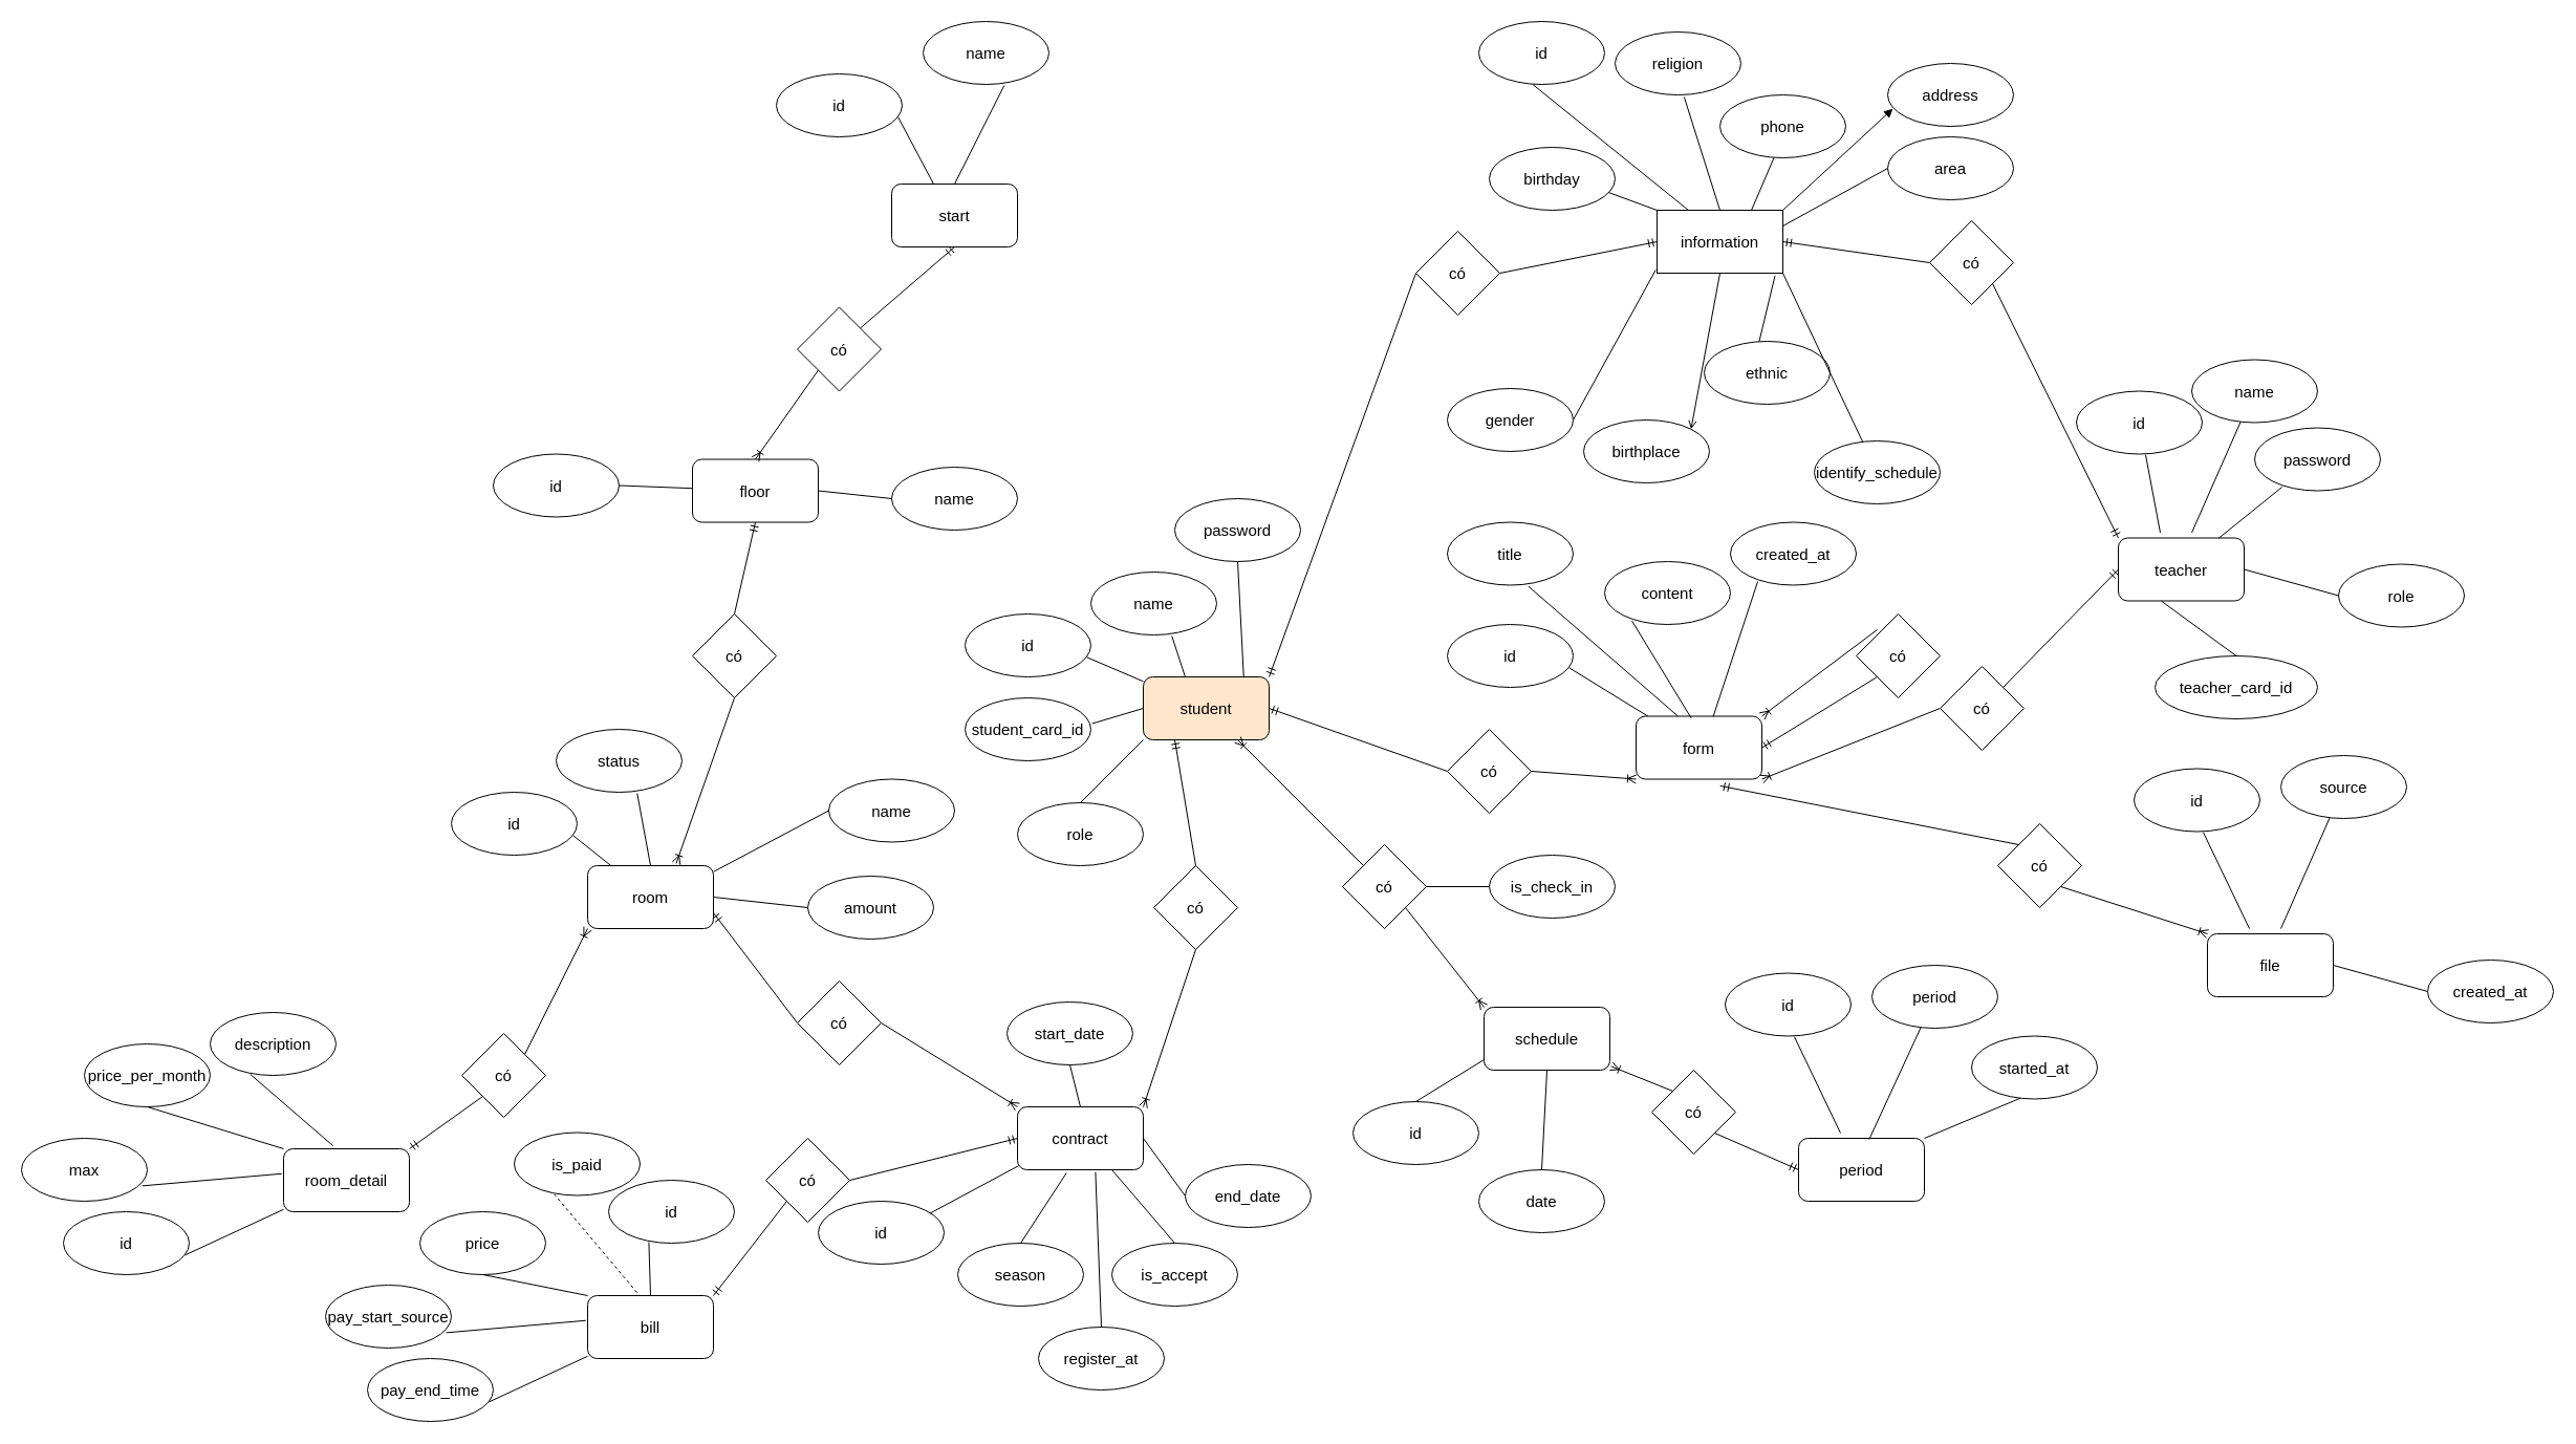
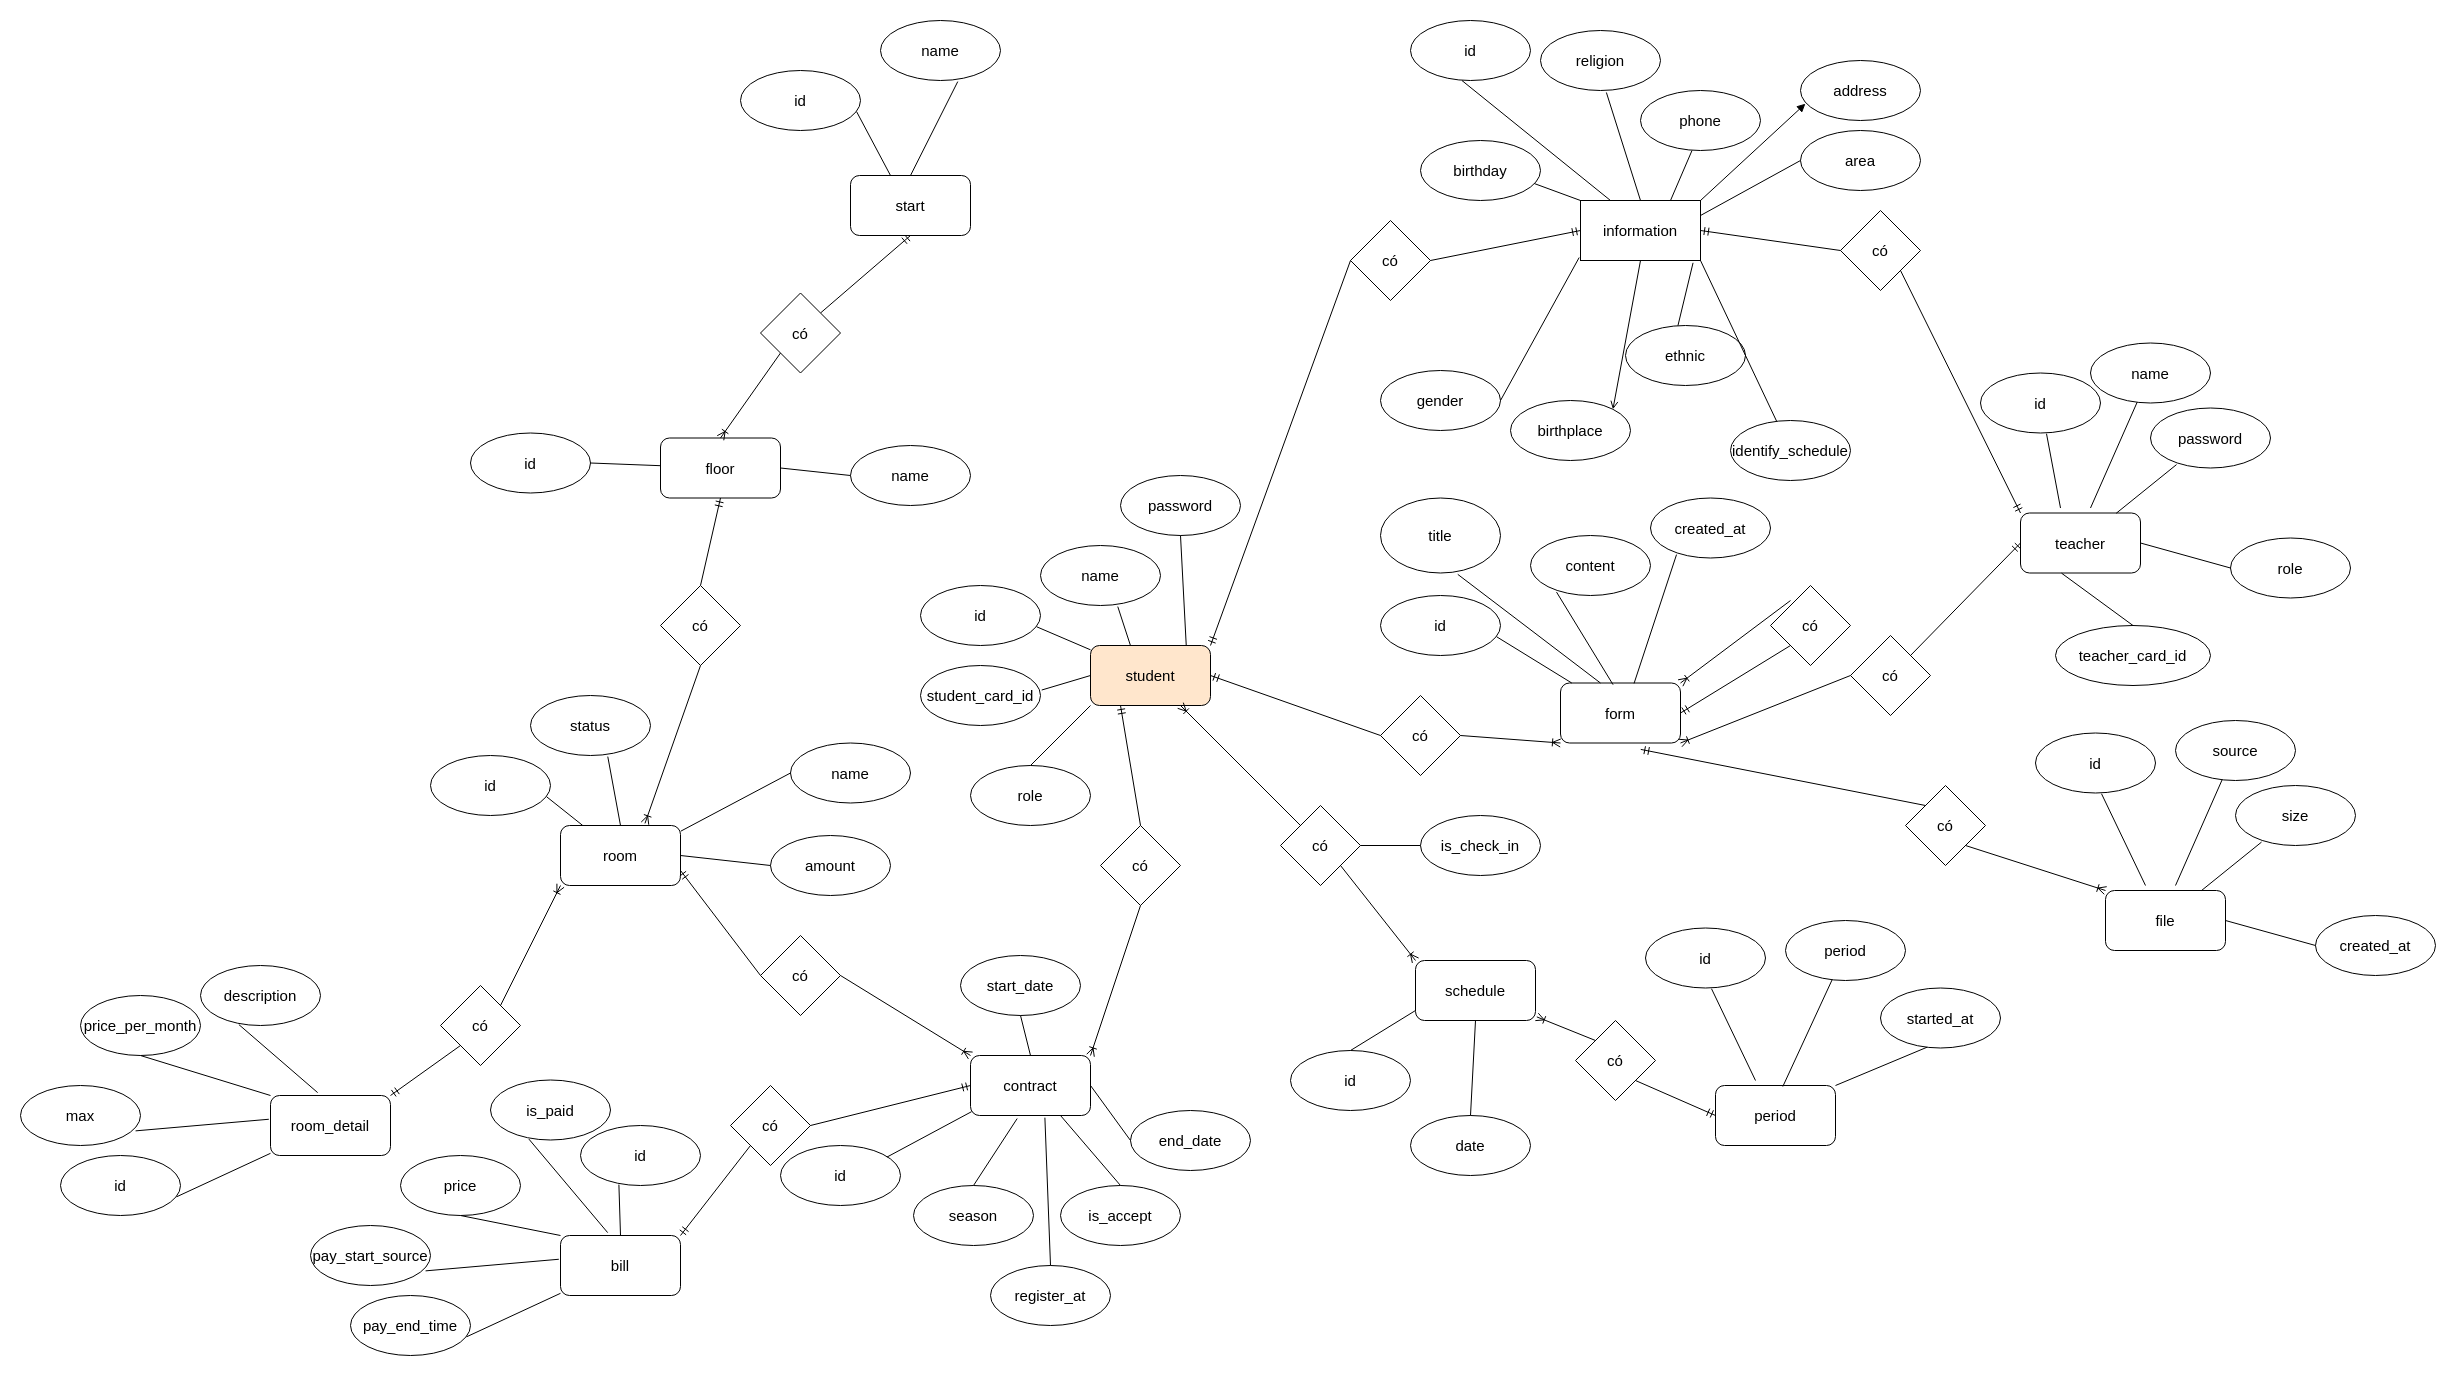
- <mxCell id="121" value="title" style="ellipse;whiteSpace=wrap;html=1;fontSize=15;" parent="1" vertex="1"><mxGeometry x="1380" y="497.5" width="120" height="60" as="geometry" /></mxCell>
+ <mxCell id="121" value="title" style="ellipse;whiteSpace=wrap;html=1;fontSize=15;" parent="1" vertex="1"><mxGeometry x="1380" y="497.5" width="120" height="75" as="geometry" /></mxCell>
+ <mxCell id="142" value="size" style="ellipse;whiteSpace=wrap;html=1;fontSize=15;" parent="1" vertex="1"><mxGeometry x="2235" y="785" width="120" height="60" as="geometry" /></mxCell>
+ <mxCell id="145" value="" style="endArrow=none;html=1;rounded=0;fontSize=15;exitX=0.798;exitY=0.004;exitDx=0;exitDy=0;exitPerimeter=0;entryX=0.217;entryY=0.943;entryDx=0;entryDy=0;entryPerimeter=0;" parent="1" source="139" target="142" edge="1"><mxGeometry width="50" height="50" relative="1" as="geometry"><mxPoint x="2325" y="960" as="sourcePoint" /><mxPoint x="2385" y="970" as="targetPoint" /></mxGeometry></mxCell>
- <mxCell id="110" value="" style="endArrow=none;html=1;rounded=0;fontSize=15;exitX=0.393;exitY=-0.048;exitDx=0;exitDy=0;entryX=0.32;entryY=0.985;entryDx=0;entryDy=0;exitPerimeter=0;entryPerimeter=0;dashed=1;" parent="1" source="105" target="109" edge="1"><mxGeometry width="50" height="50" relative="1" as="geometry"><mxPoint x="710" y="1215" as="sourcePoint" /><mxPoint x="760" y="1165" as="targetPoint" /></mxGeometry></mxCell>
+ <mxCell id="110" value="" style="endArrow=none;html=1;rounded=0;fontSize=15;exitX=0.393;exitY=-0.048;exitDx=0;exitDy=0;entryX=0.32;entryY=0.985;entryDx=0;entryDy=0;exitPerimeter=0;entryPerimeter=0;" parent="1" source="105" target="109" edge="1"><mxGeometry width="50" height="50" relative="1" as="geometry"><mxPoint x="710" y="1215" as="sourcePoint" /><mxPoint x="760" y="1165" as="targetPoint" /></mxGeometry></mxCell>
